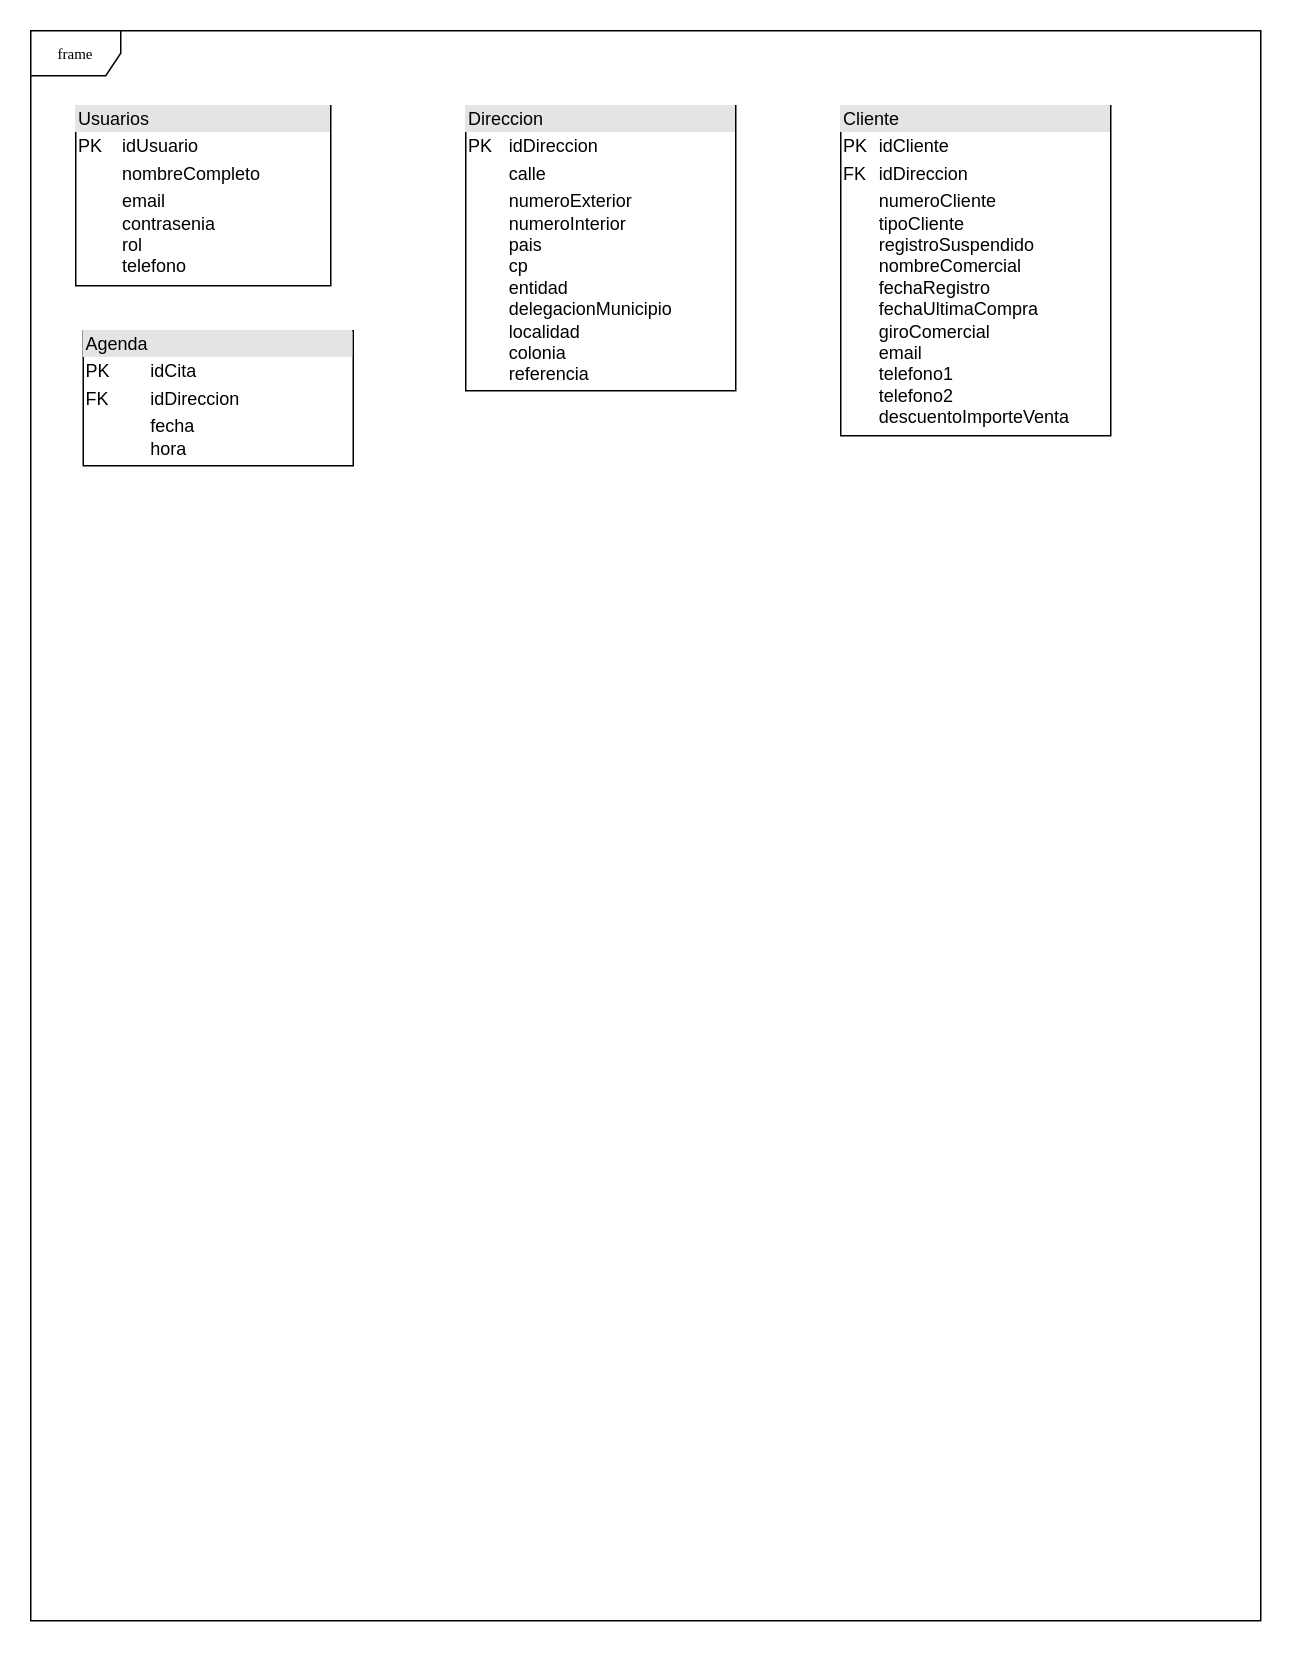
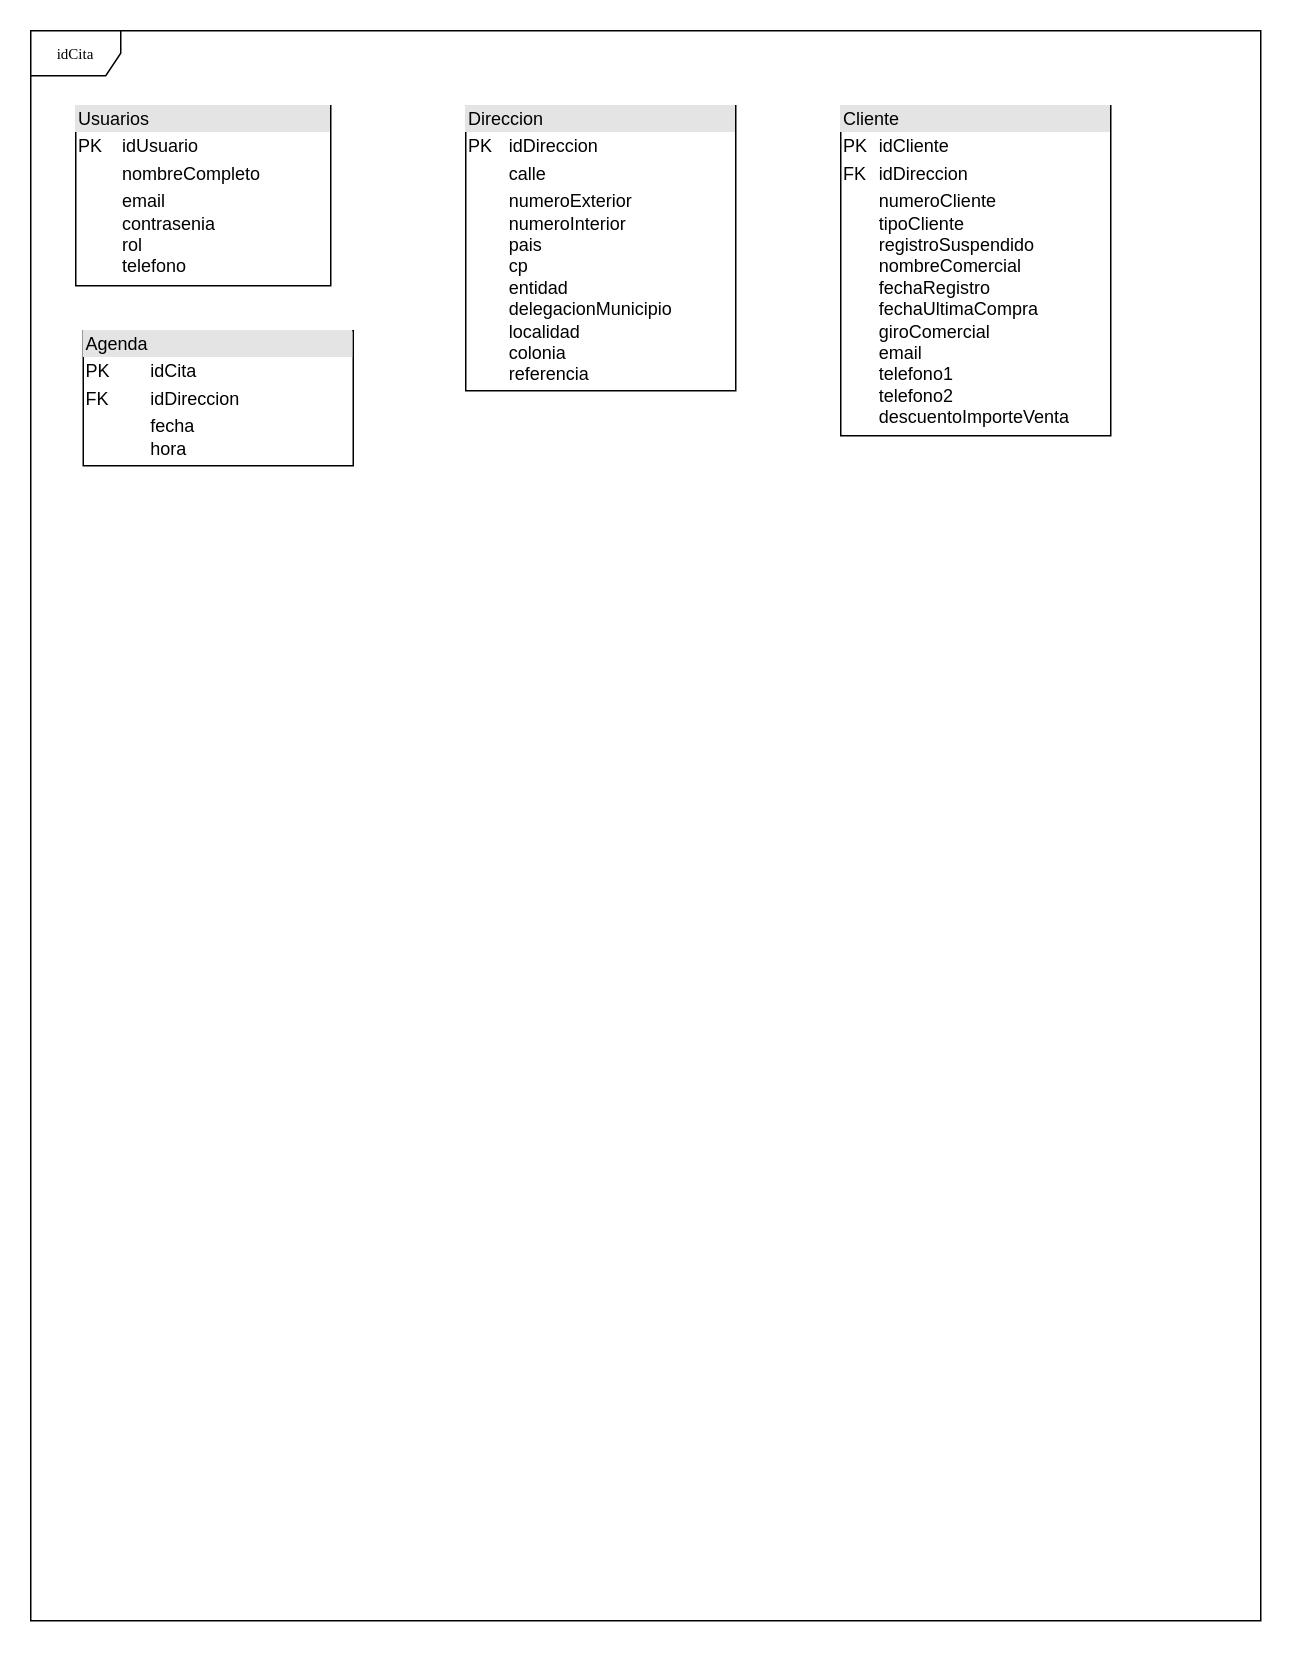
- <mxCell id="2" value="frame" style="shape=umlFrame;whiteSpace=wrap;html=1;rounded=0;shadow=0;comic=0;labelBackgroundColor=none;strokeWidth=1;fontFamily=Verdana;fontSize=10;align=center;" parent="1" vertex="1"><mxGeometry x="20" y="20" width="820" height="1060" as="geometry" /></mxCell>
+ <mxCell id="2" value="idCita" style="shape=umlFrame;whiteSpace=wrap;html=1;rounded=0;shadow=0;comic=0;labelBackgroundColor=none;strokeWidth=1;fontFamily=Verdana;fontSize=10;align=center;" parent="1" vertex="1"><mxGeometry x="20" y="20" width="820" height="1060" as="geometry" /></mxCell>
